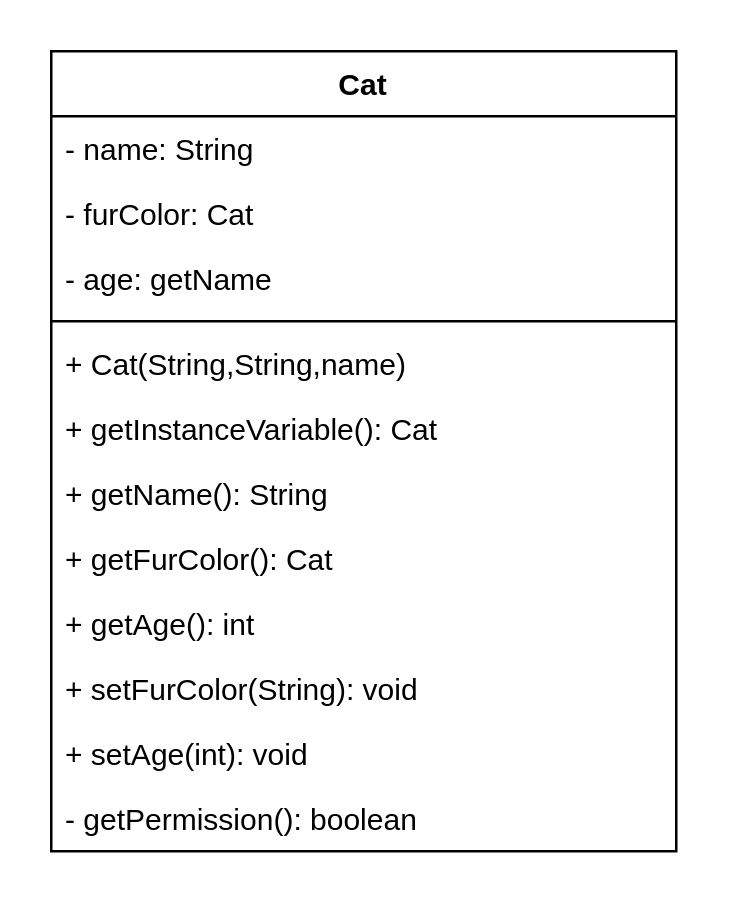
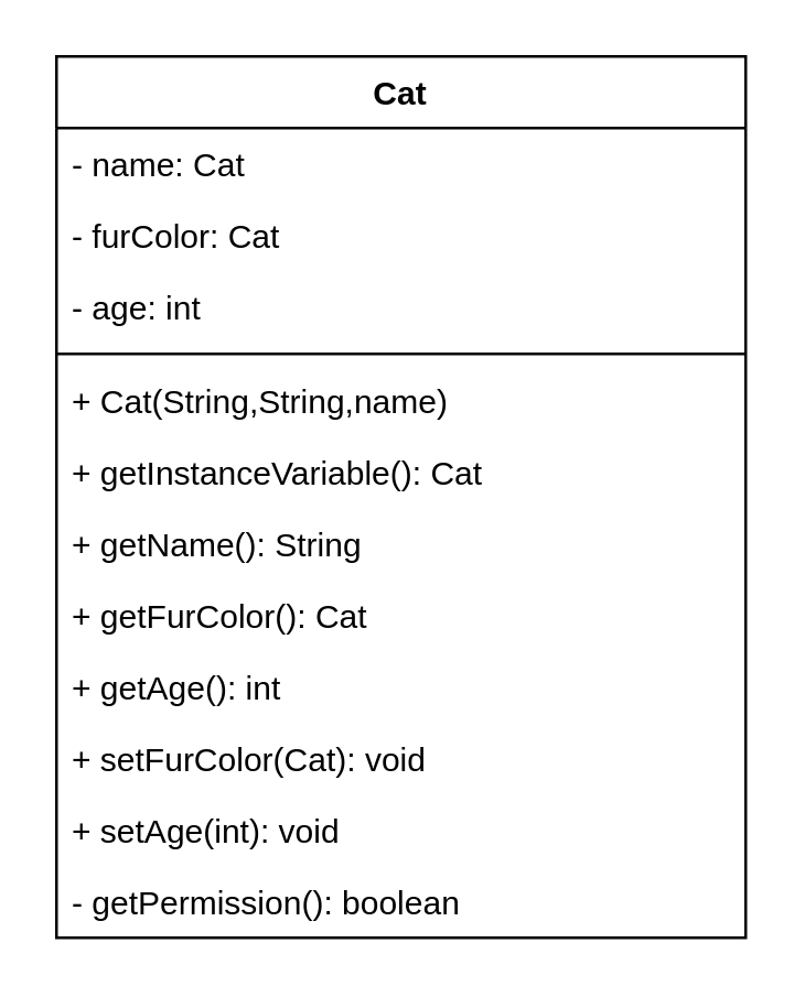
- <mxCell id="3" value="- name: String" style="text;strokeColor=none;fillColor=none;align=left;verticalAlign=top;spacingLeft=4;spacingRight=4;overflow=hidden;rotatable=0;points=[[0,0.5],[1,0.5]];portConstraint=eastwest;" vertex="1" parent="2"><mxGeometry y="26" width="250" height="26" as="geometry" /></mxCell>
+ <mxCell id="3" value="- name: Cat" style="text;strokeColor=none;fillColor=none;align=left;verticalAlign=top;spacingLeft=4;spacingRight=4;overflow=hidden;rotatable=0;points=[[0,0.5],[1,0.5]];portConstraint=eastwest;" vertex="1" parent="2"><mxGeometry y="26" width="250" height="26" as="geometry" /></mxCell>
- <mxCell id="5" value="- age: getName" style="text;strokeColor=none;fillColor=none;align=left;verticalAlign=top;spacingLeft=4;spacingRight=4;overflow=hidden;rotatable=0;points=[[0,0.5],[1,0.5]];portConstraint=eastwest;" parent="2" vertex="1"><mxGeometry y="78" width="250" height="26" as="geometry" /></mxCell>
+ <mxCell id="5" value="- age: int" style="text;strokeColor=none;fillColor=none;align=left;verticalAlign=top;spacingLeft=4;spacingRight=4;overflow=hidden;rotatable=0;points=[[0,0.5],[1,0.5]];portConstraint=eastwest;" parent="2" vertex="1"><mxGeometry y="78" width="250" height="26" as="geometry" /></mxCell>
- <mxCell id="12" value="+ setFurColor(String): void" style="text;strokeColor=none;fillColor=none;align=left;verticalAlign=top;spacingLeft=4;spacingRight=4;overflow=hidden;rotatable=0;points=[[0,0.5],[1,0.5]];portConstraint=eastwest;" vertex="1" parent="2"><mxGeometry y="242" width="250" height="26" as="geometry" /></mxCell>
+ <mxCell id="12" value="+ setFurColor(Cat): void" style="text;strokeColor=none;fillColor=none;align=left;verticalAlign=top;spacingLeft=4;spacingRight=4;overflow=hidden;rotatable=0;points=[[0,0.5],[1,0.5]];portConstraint=eastwest;" vertex="1" parent="2"><mxGeometry y="242" width="250" height="26" as="geometry" /></mxCell>
